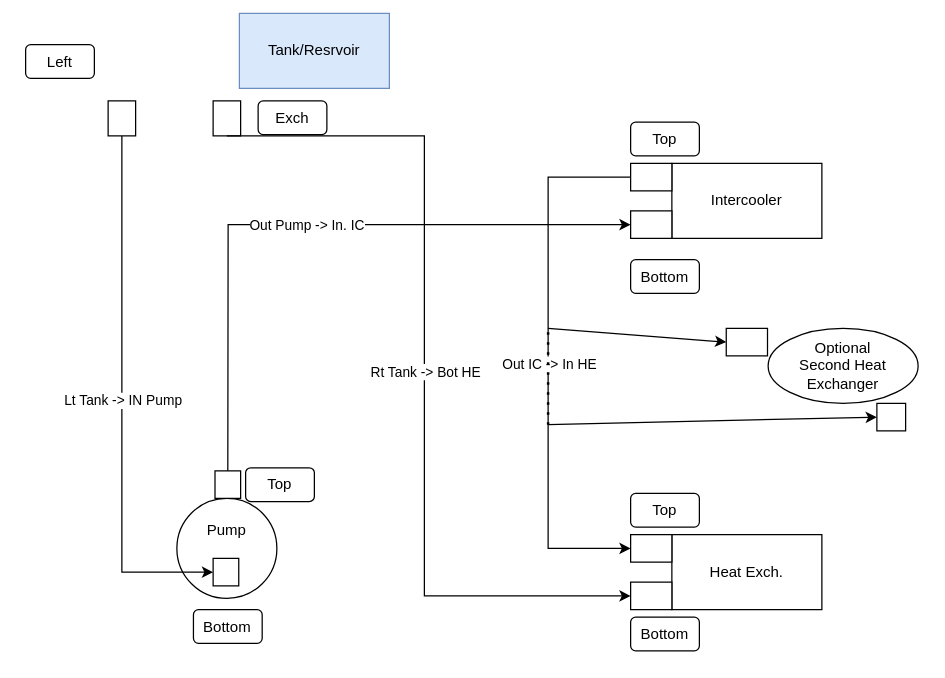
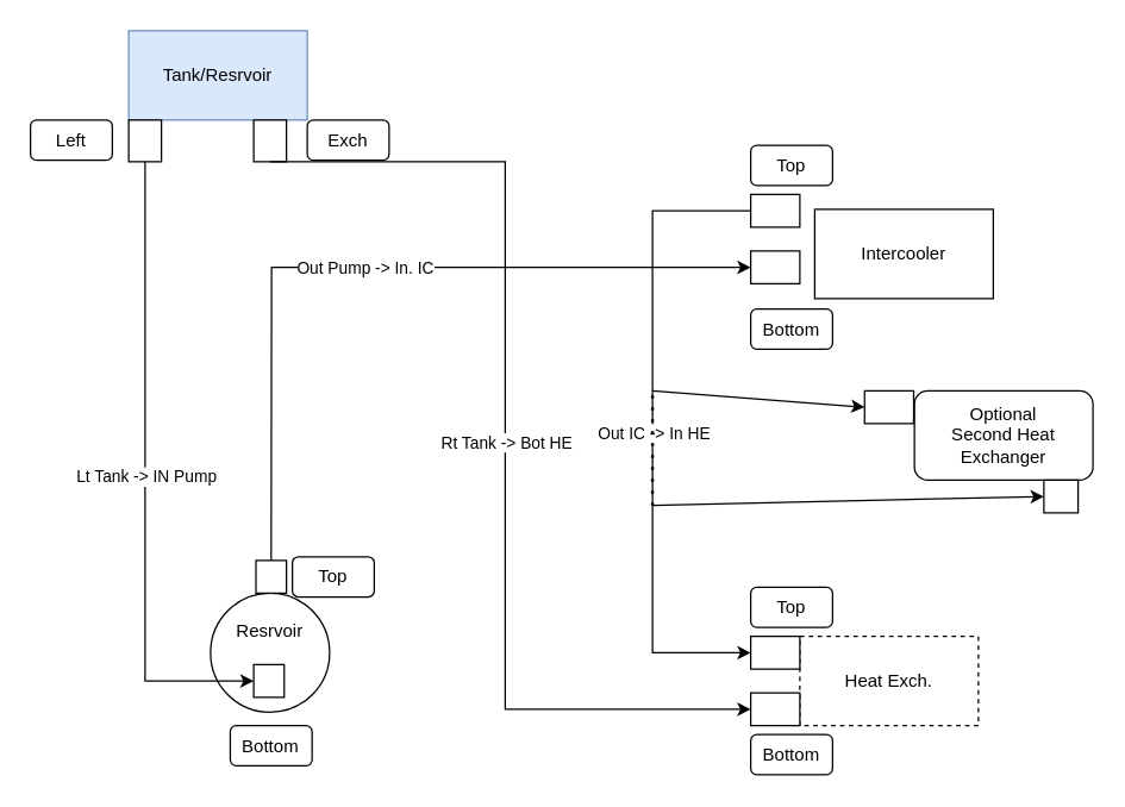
- <mxCell id="2" value="Tank/Resrvoir" style="rounded=0;whiteSpace=wrap;html=1;fillColor=#dae8fc;strokeColor=#6c8ebf;" parent="1" vertex="1"><mxGeometry x="191" y="10" width="120" height="60" as="geometry" /></mxCell>
+ <mxCell id="2" value="Tank/Resrvoir" style="rounded=0;whiteSpace=wrap;html=1;fillColor=#dae8fc;strokeColor=#6c8ebf;" parent="1" vertex="1"><mxGeometry x="86" y="20" width="120" height="60" as="geometry" /></mxCell>
- <mxCell id="25" value="Left" style="rounded=1;whiteSpace=wrap;html=1;" parent="1" vertex="1"><mxGeometry x="20" y="35" width="55" height="27" as="geometry" /></mxCell>
+ <mxCell id="25" value="Left" style="rounded=1;whiteSpace=wrap;html=1;" parent="1" vertex="1"><mxGeometry x="20" y="80" width="55" height="27" as="geometry" /></mxCell>
- <mxCell id="3" value="Intercooler" style="rounded=0;whiteSpace=wrap;html=1;" parent="1" vertex="1"><mxGeometry x="537" y="130" width="120" height="60" as="geometry" /></mxCell>
+ <mxCell id="3" value="Intercooler" style="rounded=0;whiteSpace=wrap;html=1;" parent="1" vertex="1"><mxGeometry x="547" y="140" width="120" height="60" as="geometry" /></mxCell>
- <mxCell id="30" value="Optional&lt;br&gt;Second Heat Exchanger" style="ellipse;whiteSpace=wrap;html=1;" vertex="1" parent="1"><mxGeometry x="614" y="262" width="120" height="60" as="geometry" /></mxCell>
+ <mxCell id="30" value="Optional&lt;br&gt;Second Heat Exchanger" style="rounded=1;whiteSpace=wrap;html=1;" vertex="1" parent="1"><mxGeometry x="614" y="262" width="120" height="60" as="geometry" /></mxCell>
- <mxCell id="4" value="&lt;div&gt;Pump&lt;/div&gt;&lt;div&gt;&lt;br&gt;&lt;/div&gt;&lt;div&gt;&lt;br&gt;&lt;/div&gt;" style="ellipse;whiteSpace=wrap;html=1;aspect=fixed;" parent="1" vertex="1"><mxGeometry x="141" y="398" width="80" height="80" as="geometry" /></mxCell>
+ <mxCell id="4" value="&lt;div&gt;Resrvoir&lt;/div&gt;&lt;div&gt;&lt;br&gt;&lt;/div&gt;&lt;div&gt;&lt;br&gt;&lt;/div&gt;" style="ellipse;whiteSpace=wrap;html=1;aspect=fixed;" parent="1" vertex="1"><mxGeometry x="141" y="398" width="80" height="80" as="geometry" /></mxCell>
- <mxCell id="5" value="Heat Exch." style="rounded=0;whiteSpace=wrap;html=1;" parent="1" vertex="1"><mxGeometry x="537" y="427" width="120" height="60" as="geometry" /></mxCell>
+ <mxCell id="5" value="Heat Exch." style="rounded=0;whiteSpace=wrap;html=1;dashed=1;" parent="1" vertex="1"><mxGeometry x="537" y="427" width="120" height="60" as="geometry" /></mxCell>
